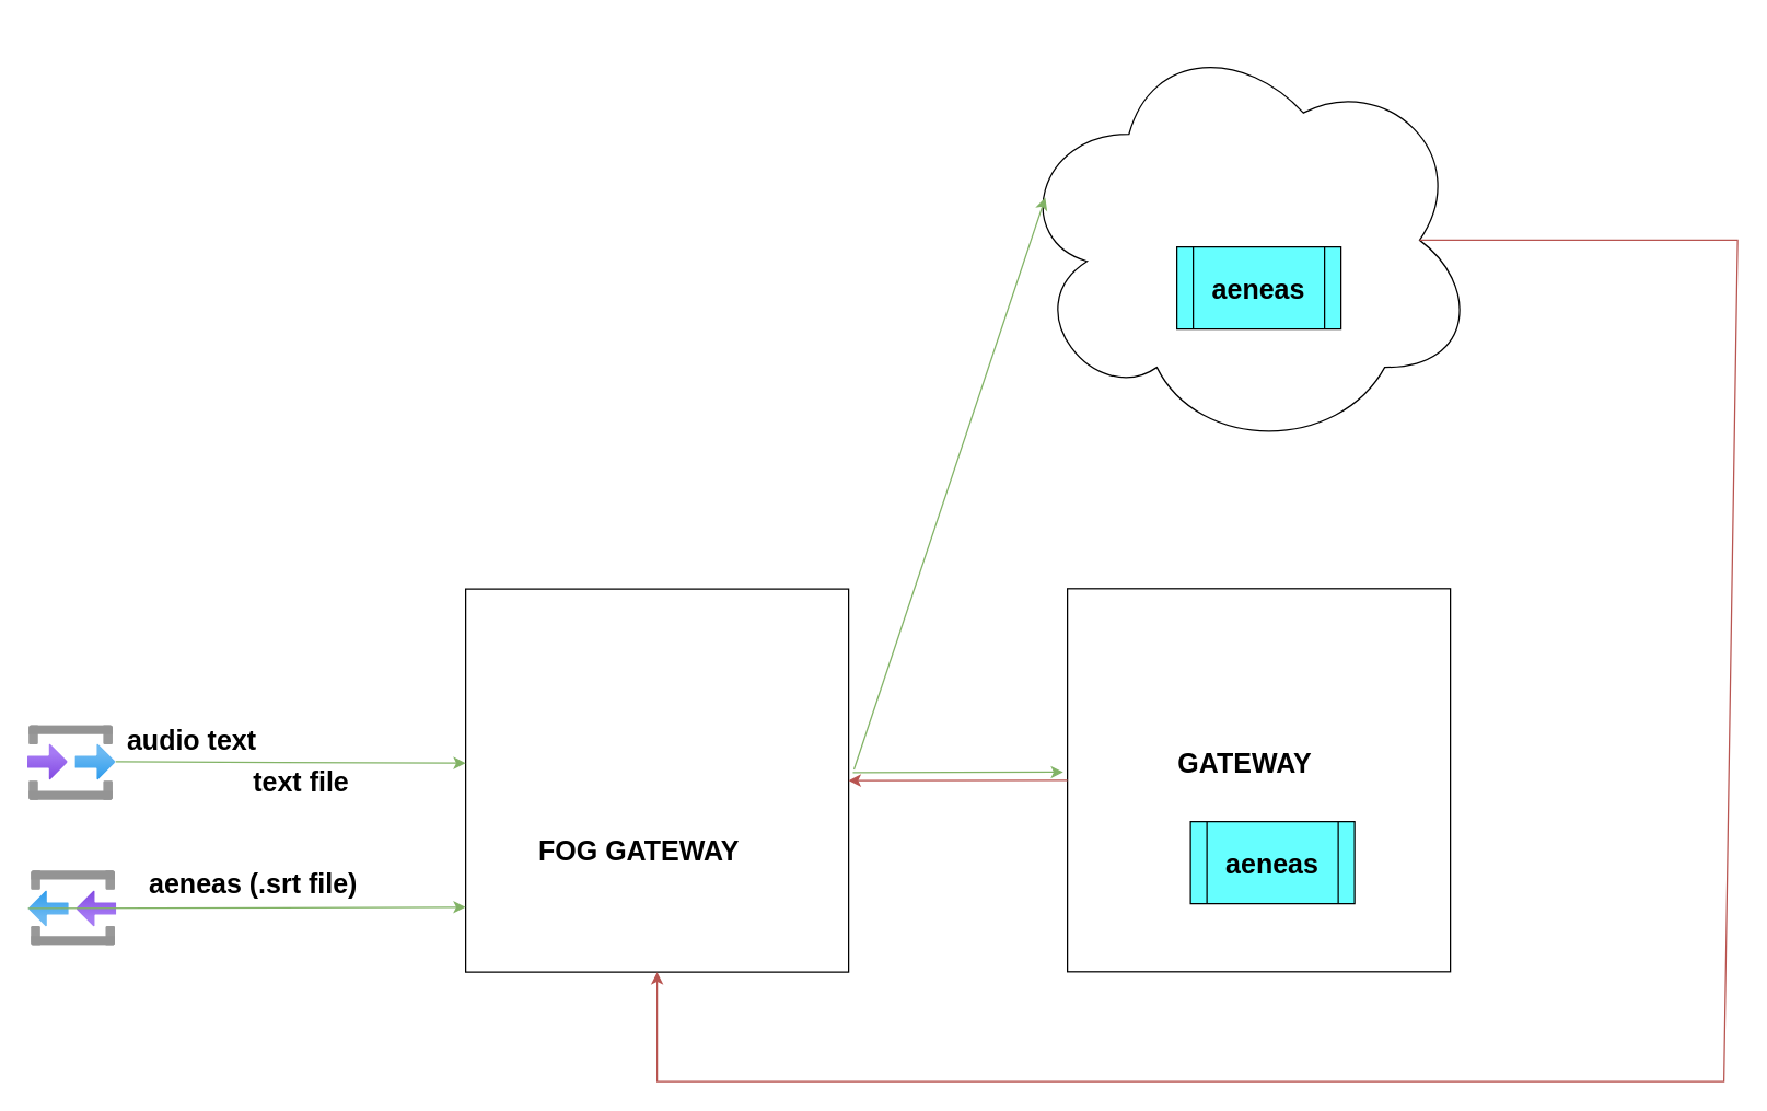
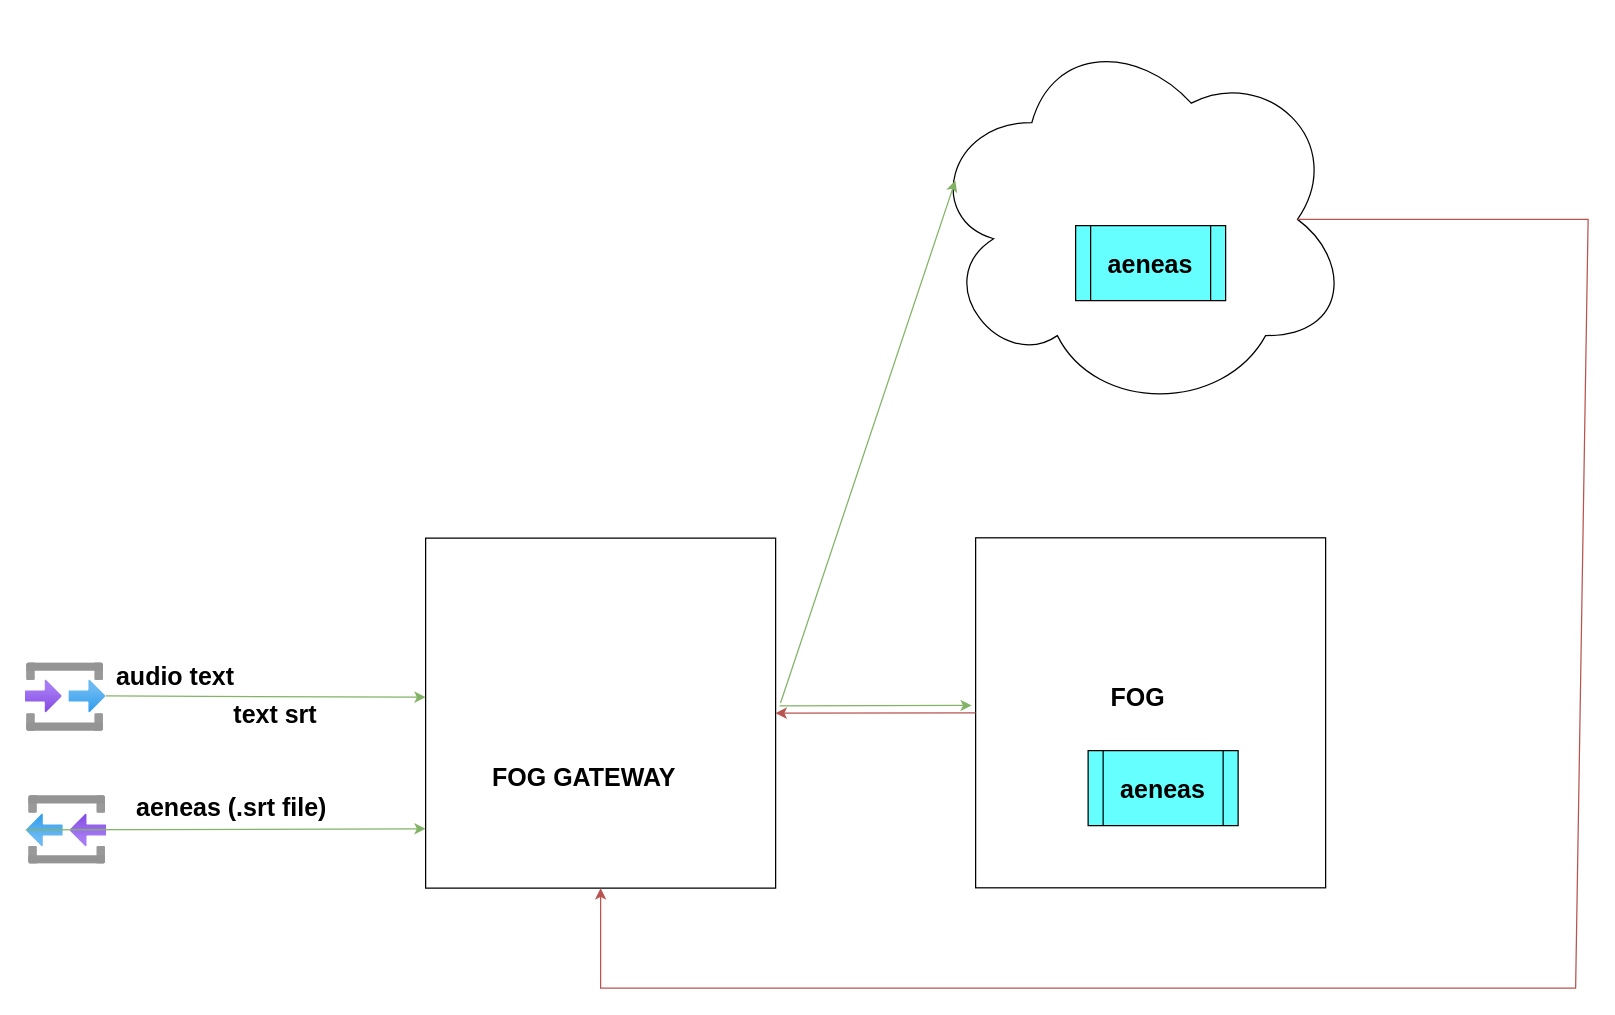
- <mxCell id="10" value="GATEWAY" style="text;html=1;strokeColor=none;fillColor=none;align=center;verticalAlign=middle;whiteSpace=wrap;rounded=0;fontSize=20;fontStyle=1" parent="1" vertex="1"><mxGeometry x="830" y="542.25" width="160" height="30" as="geometry" /></mxCell>
+ <mxCell id="10" value="FOG" style="text;html=1;strokeColor=none;fillColor=none;align=center;verticalAlign=middle;whiteSpace=wrap;rounded=0;fontSize=20;fontStyle=1" parent="1" vertex="1"><mxGeometry x="830" y="542.25" width="160" height="30" as="geometry" /></mxCell>
- <mxCell id="6" value="text file" style="text;html=1;strokeColor=none;fillColor=none;align=center;verticalAlign=middle;whiteSpace=wrap;rounded=0;fontSize=20;fontStyle=1" parent="1" vertex="1"><mxGeometry x="180" y="554.75" width="80" height="30" as="geometry" /></mxCell>
+ <mxCell id="6" value="text srt" style="text;html=1;strokeColor=none;fillColor=none;align=center;verticalAlign=middle;whiteSpace=wrap;rounded=0;fontSize=20;fontStyle=1" parent="1" vertex="1"><mxGeometry x="180" y="554.75" width="80" height="30" as="geometry" /></mxCell>
